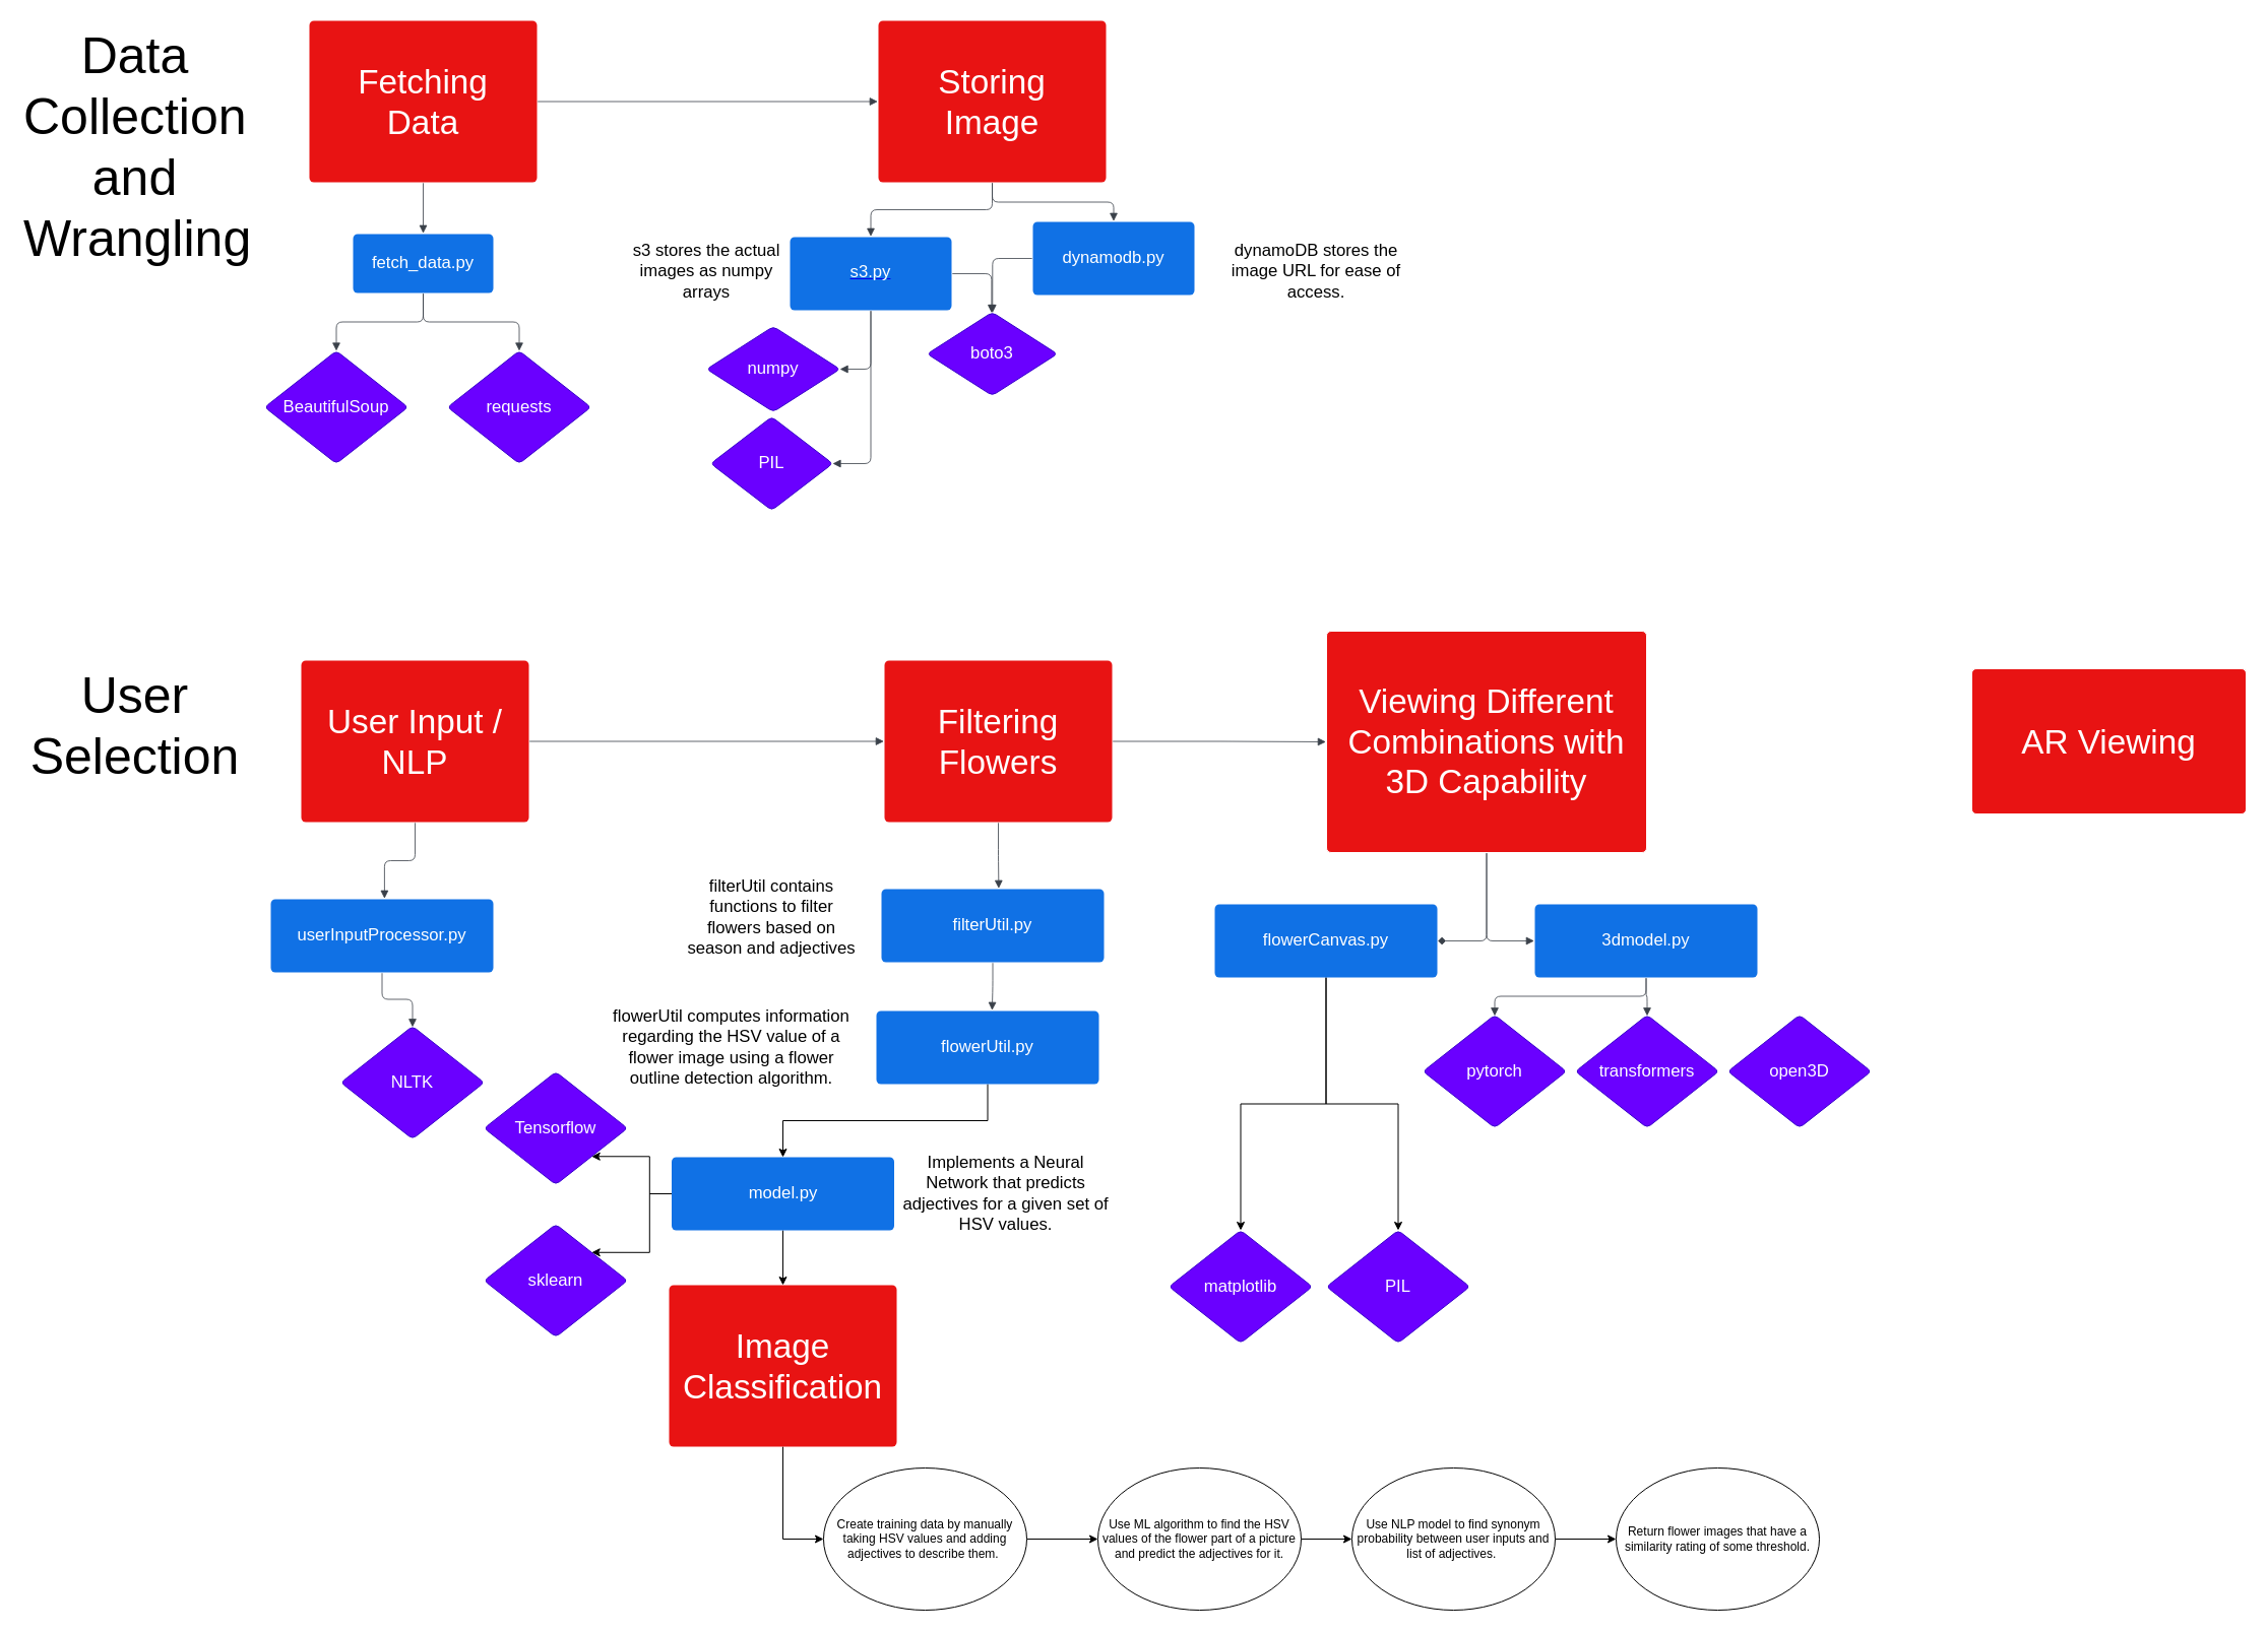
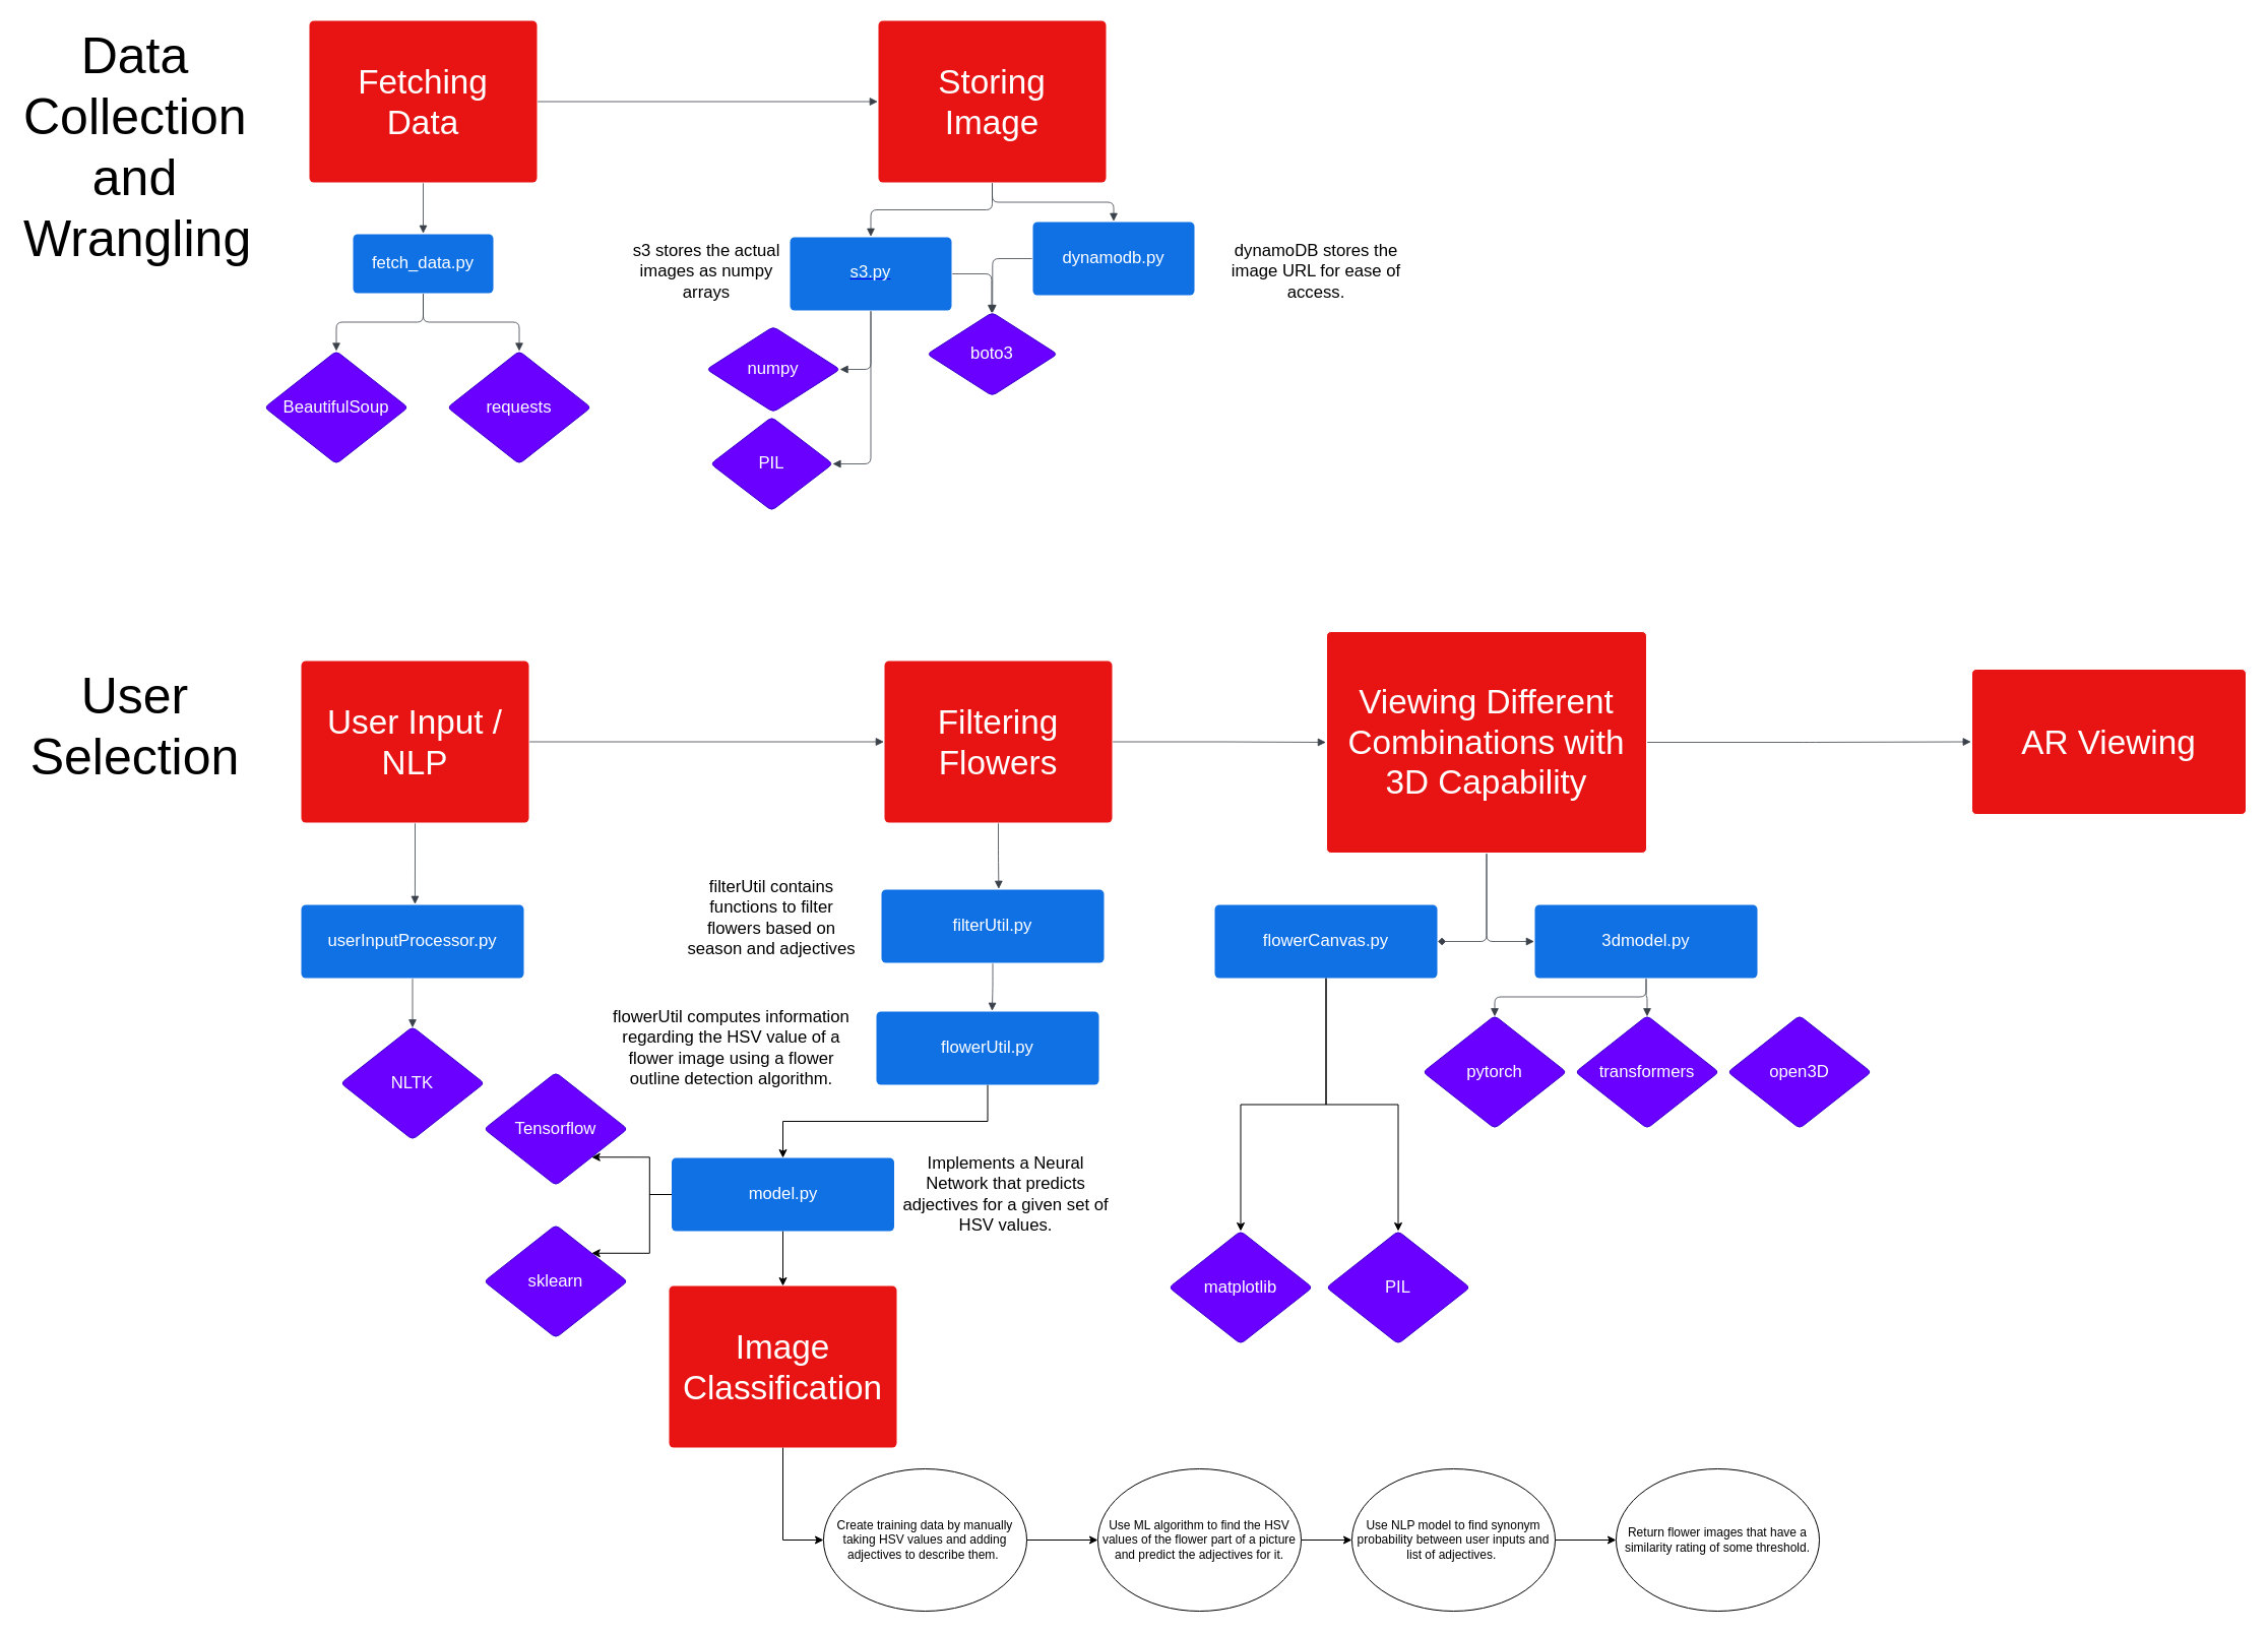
+ <mxCell id="54" value="" style="html=1;jettySize=18;whiteSpace=wrap;fontSize=13;strokeColor=#3a414a;strokeOpacity=100;strokeWidth=0.8;rounded=1;arcSize=12;edgeStyle=orthogonalEdgeStyle;startArrow=none;endArrow=block;endFill=1;exitX=1.002;exitY=0.5;exitPerimeter=0;entryX=-0.003;entryY=0.5;entryPerimeter=0;lucidId=RzY6CPmPotfg;" parent="1" source="40" target="53" edge="1"><mxGeometry width="100" height="100" relative="1" as="geometry"><Array as="points" /></mxGeometry></mxCell>
- <mxCell id="28" value="userInputProcessor.py" style="html=1;overflow=block;blockSpacing=1;whiteSpace=wrap;fontSize=16.7;fontColor=#ffffff;spacing=3.8;strokeColor=#unset;fillOpacity=100;rounded=1;absoluteArcSize=1;arcSize=9;fillColor=#1071e5;strokeWidth=NaN;lucidId=I9V6K7pRvPmg;" parent="1" vertex="1"><mxGeometry x="266" y="885" width="219" height="72" as="geometry" /></mxCell>
+ <mxCell id="28" value="userInputProcessor.py" style="html=1;overflow=block;blockSpacing=1;whiteSpace=wrap;fontSize=16.7;fontColor=#ffffff;spacing=3.8;strokeColor=#unset;fillOpacity=100;rounded=1;absoluteArcSize=1;arcSize=9;fillColor=#1071e5;strokeWidth=NaN;lucidId=I9V6K7pRvPmg;" parent="1" vertex="1"><mxGeometry x="296" y="890" width="219" height="72" as="geometry" /></mxCell>
